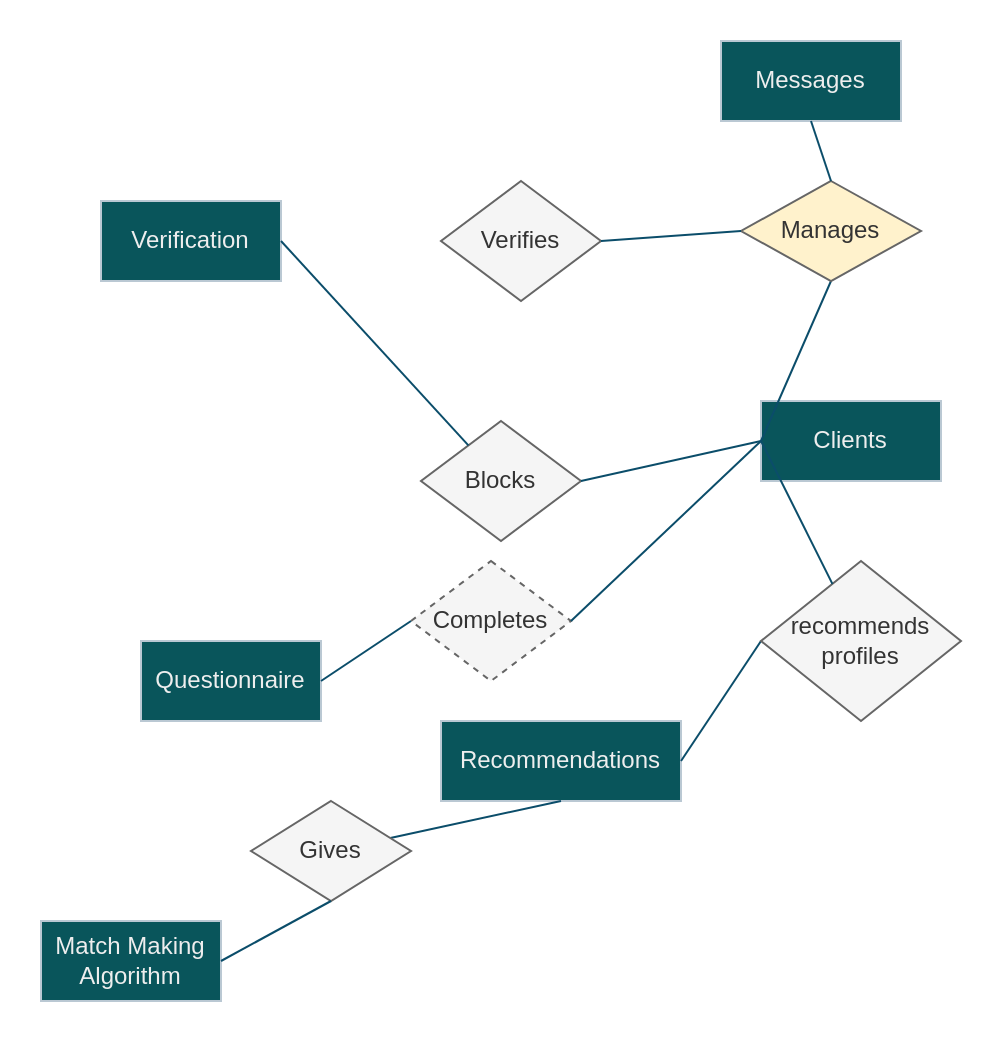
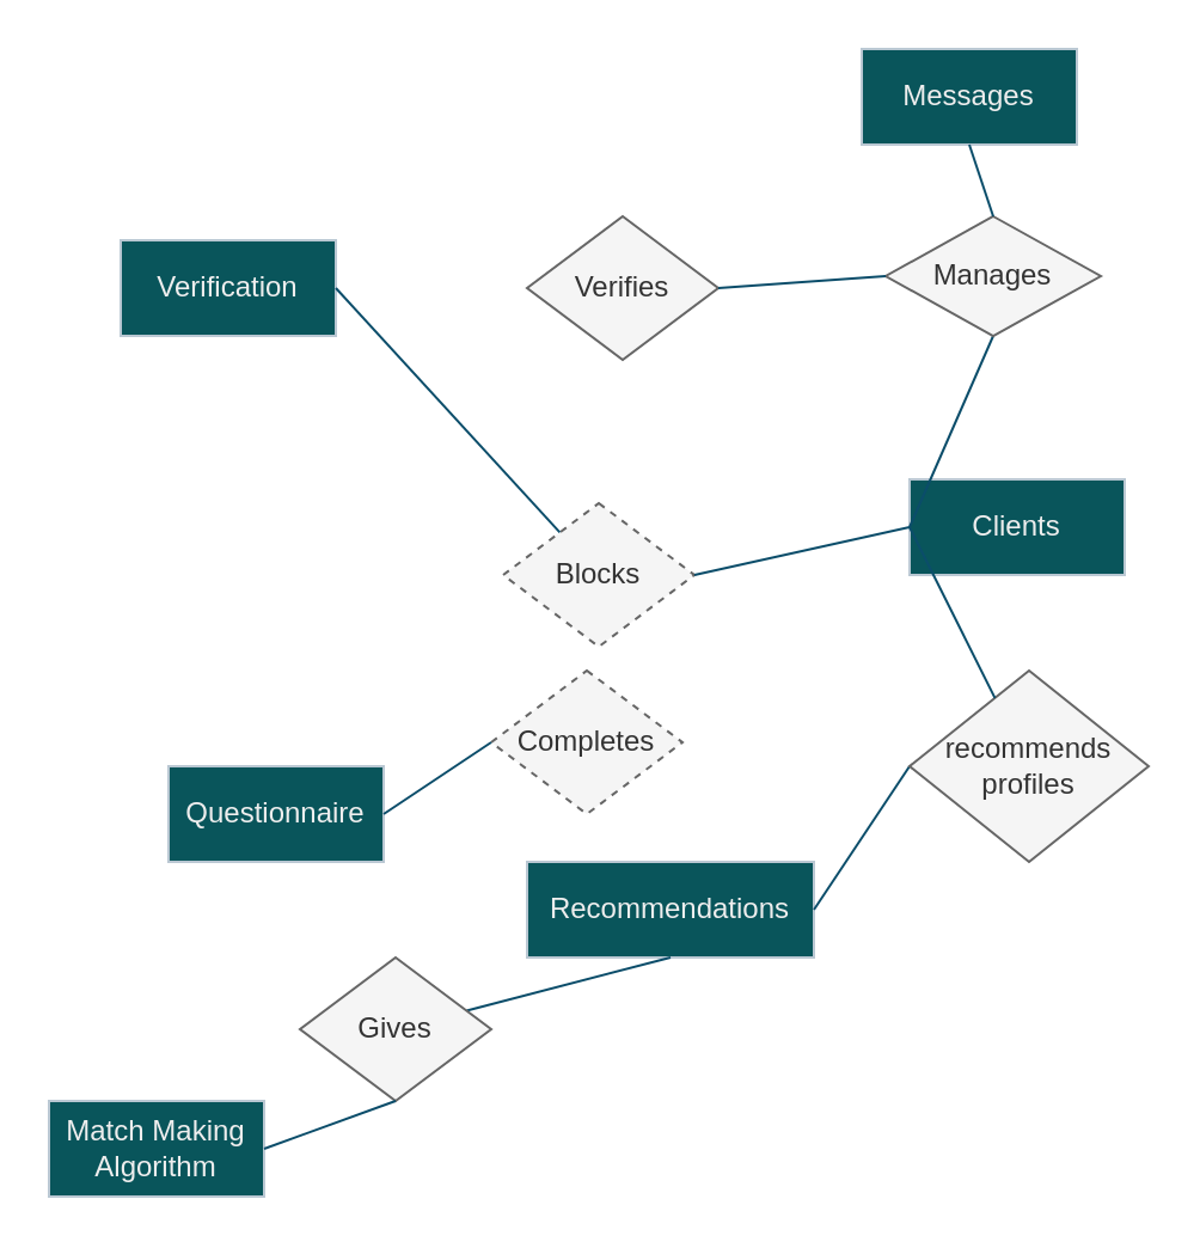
- <mxCell id="5" value="Manages" style="rhombus;whiteSpace=wrap;html=1;labelBackgroundColor=none;fillColor=#fff2cc;strokeColor=#666666;fontColor=#333333;" parent="1" vertex="1"><mxGeometry x="370" y="90" width="90" height="50" as="geometry" /></mxCell>
+ <mxCell id="5" value="Manages" style="rhombus;whiteSpace=wrap;html=1;labelBackgroundColor=none;fillColor=#f5f5f5;strokeColor=#666666;fontColor=#333333;" parent="1" vertex="1"><mxGeometry x="370" y="90" width="90" height="50" as="geometry" /></mxCell>
- <mxCell id="15" value="Blocks" style="rhombus;whiteSpace=wrap;html=1;labelBackgroundColor=none;fillColor=#f5f5f5;strokeColor=#666666;fontColor=#333333;" parent="1" vertex="1"><mxGeometry x="210" y="210" width="80" height="60" as="geometry" /></mxCell>
+ <mxCell id="15" value="Blocks" style="rhombus;whiteSpace=wrap;html=1;labelBackgroundColor=none;fillColor=#f5f5f5;strokeColor=#666666;fontColor=#333333;dashed=1;" parent="1" vertex="1"><mxGeometry x="210" y="210" width="80" height="60" as="geometry" /></mxCell>
- <mxCell id="20" value="" style="endArrow=none;html=1;rounded=0;strokeColor=#0B4D6A;entryX=0;entryY=0.5;entryDx=0;entryDy=0;exitX=1;exitY=0.5;exitDx=0;exitDy=0;" edge="1" parent="1" source="18" target="2"><mxGeometry width="50" height="50" relative="1" as="geometry"><mxPoint x="170" y="280" as="sourcePoint" /><mxPoint x="230" y="260" as="targetPoint" /></mxGeometry></mxCell>
- <mxCell id="10" value="Gives" style="rhombus;whiteSpace=wrap;html=1;labelBackgroundColor=none;fillColor=#f5f5f5;strokeColor=#666666;fontColor=#333333;" parent="1" vertex="1"><mxGeometry x="125" y="400" width="80" height="50" as="geometry" /></mxCell>
+ <mxCell id="10" value="Gives" style="rhombus;whiteSpace=wrap;html=1;labelBackgroundColor=none;fillColor=#f5f5f5;strokeColor=#666666;fontColor=#333333;" parent="1" vertex="1"><mxGeometry x="125" y="400" width="80" height="60" as="geometry" /></mxCell>
